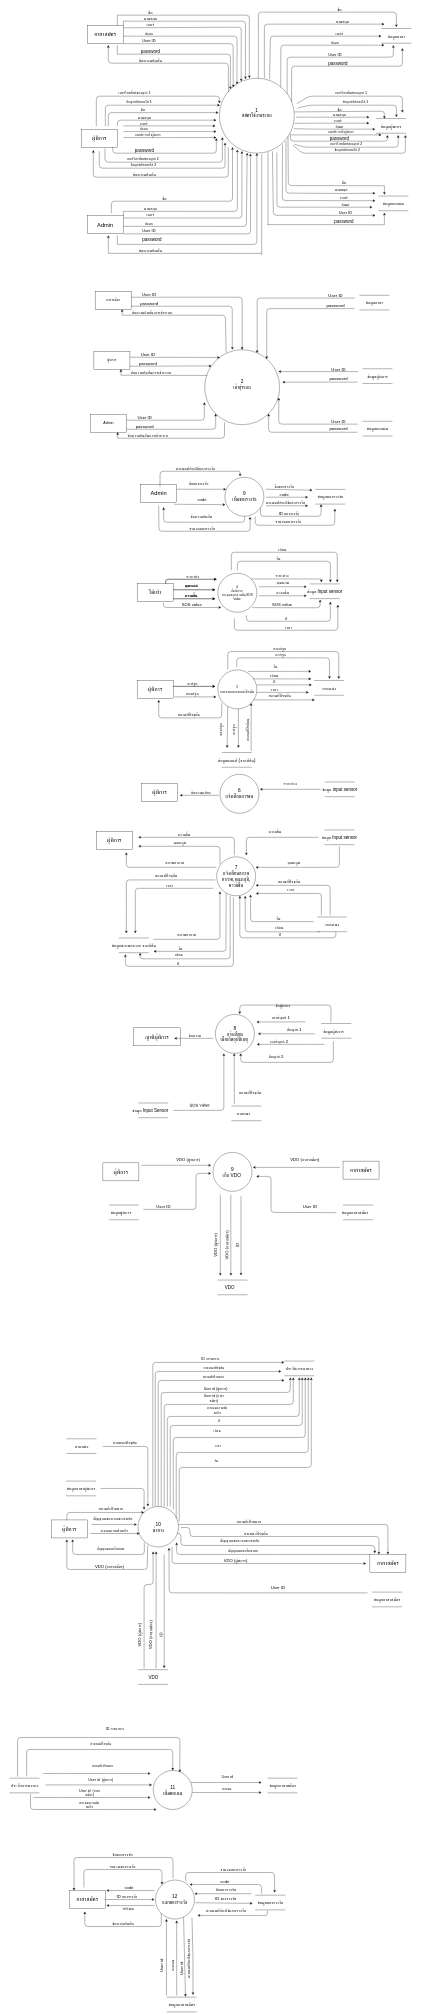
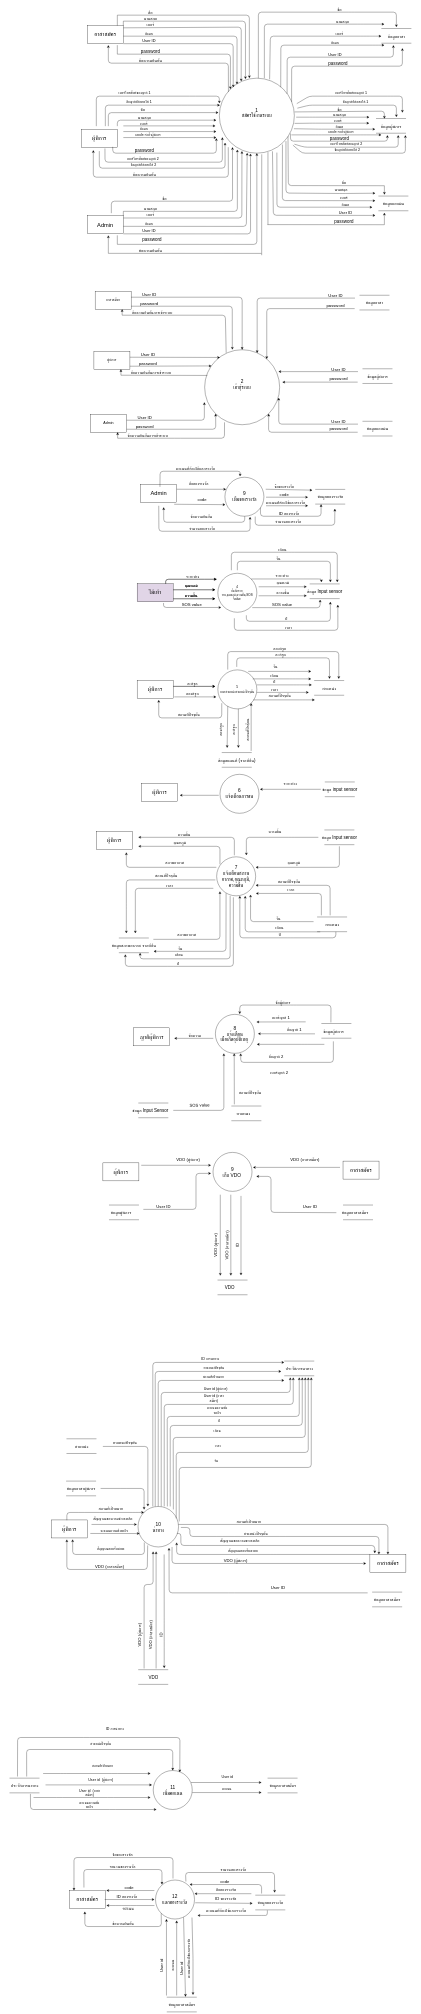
- <mxCell id="173" value="&lt;font style=&quot;font-size: 19px&quot;&gt;ไม้เท้า&lt;/font&gt;" style="rounded=0;whiteSpace=wrap;html=1;" parent="1" vertex="1"><mxGeometry x="456" y="1945" width="120" height="60" as="geometry" /></mxCell>
+ <mxCell id="173" value="&lt;font style=&quot;font-size: 19px&quot;&gt;ไม้เท้า&lt;/font&gt;" style="rounded=0;whiteSpace=wrap;html=1;fillColor=#e1d5e7;" parent="1" vertex="1"><mxGeometry x="456" y="1945" width="120" height="60" as="geometry" /></mxCell>
- <mxCell id="232" value="&lt;span style=&quot;font-size: 14px&quot;&gt;ข้อความเสียง&lt;/span&gt;" style="text;html=1;align=center;verticalAlign=middle;resizable=0;points=[];autosize=1;" parent="1" vertex="1"><mxGeometry x="623.14" y="2630" width="90" height="20" as="geometry" /></mxCell>
- <mxCell id="290" value="&lt;span style=&quot;font-size: 14px&quot;&gt;ชื่อผู้พิการ&lt;/span&gt;" style="text;html=1;align=center;verticalAlign=middle;resizable=0;points=[];autosize=1;" parent="1" vertex="1"><mxGeometry x="906.5" y="3340" width="70" height="20" as="geometry" /></mxCell>
+ <mxCell id="290" value="&lt;span style=&quot;font-size: 14px&quot;&gt;ชื่อผู้พิการ&lt;/span&gt;" style="text;html=1;align=center;verticalAlign=middle;resizable=0;points=[];autosize=1;" parent="1" vertex="1"><mxGeometry x="906.5" y="3330" width="70" height="20" as="geometry" /></mxCell>
- <mxCell id="276" value="&lt;span style=&quot;font-size: 19px&quot;&gt;ญาติผู้พิการ&lt;/span&gt;" style="rounded=0;whiteSpace=wrap;html=1;" parent="1" vertex="1"><mxGeometry x="445" y="3425" width="155" height="60" as="geometry" /></mxCell>
+ <mxCell id="276" value="&lt;span style=&quot;font-size: 19px&quot;&gt;ญาติผู้พิการ&lt;/span&gt;" style="rounded=0;whiteSpace=wrap;html=1;" parent="1" vertex="1"><mxGeometry x="445" y="3425" width="120" height="60" as="geometry" /></mxCell>
- <mxCell id="286" value="&lt;span style=&quot;font-size: 14px&quot;&gt;เบอร์ญาติ 2&lt;/span&gt;" style="text;html=1;align=center;verticalAlign=middle;resizable=0;points=[];autosize=1;" parent="1" vertex="1"><mxGeometry x="888.75" y="3460" width="80" height="20" as="geometry" /></mxCell>
+ <mxCell id="286" value="&lt;span style=&quot;font-size: 14px&quot;&gt;เบอร์ญาติ 2&lt;/span&gt;" style="text;html=1;align=center;verticalAlign=middle;resizable=0;points=[];autosize=1;" parent="1" vertex="1"><mxGeometry x="888.75" y="3565" width="80" height="20" as="geometry" /></mxCell>
